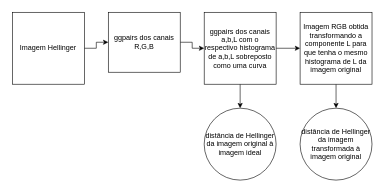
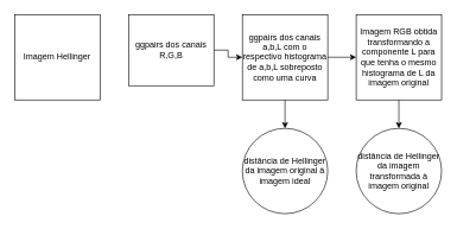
- <mxCell id="2" value="" style="edgeStyle=orthogonalEdgeStyle;rounded=0;orthogonalLoop=1;jettySize=auto;html=1;" edge="1" parent="1" source="3" target="5"><mxGeometry relative="1" as="geometry" /></mxCell>
